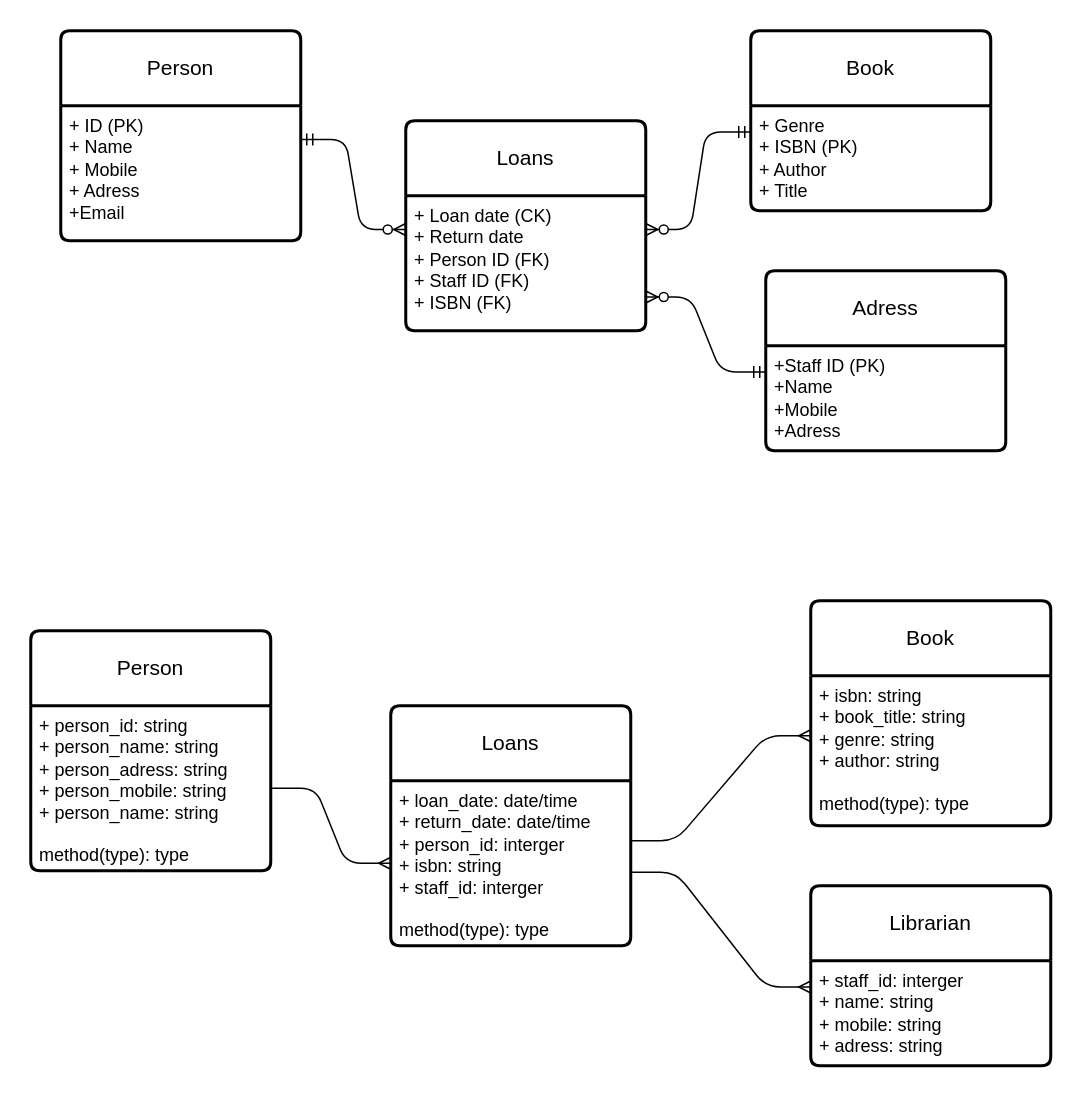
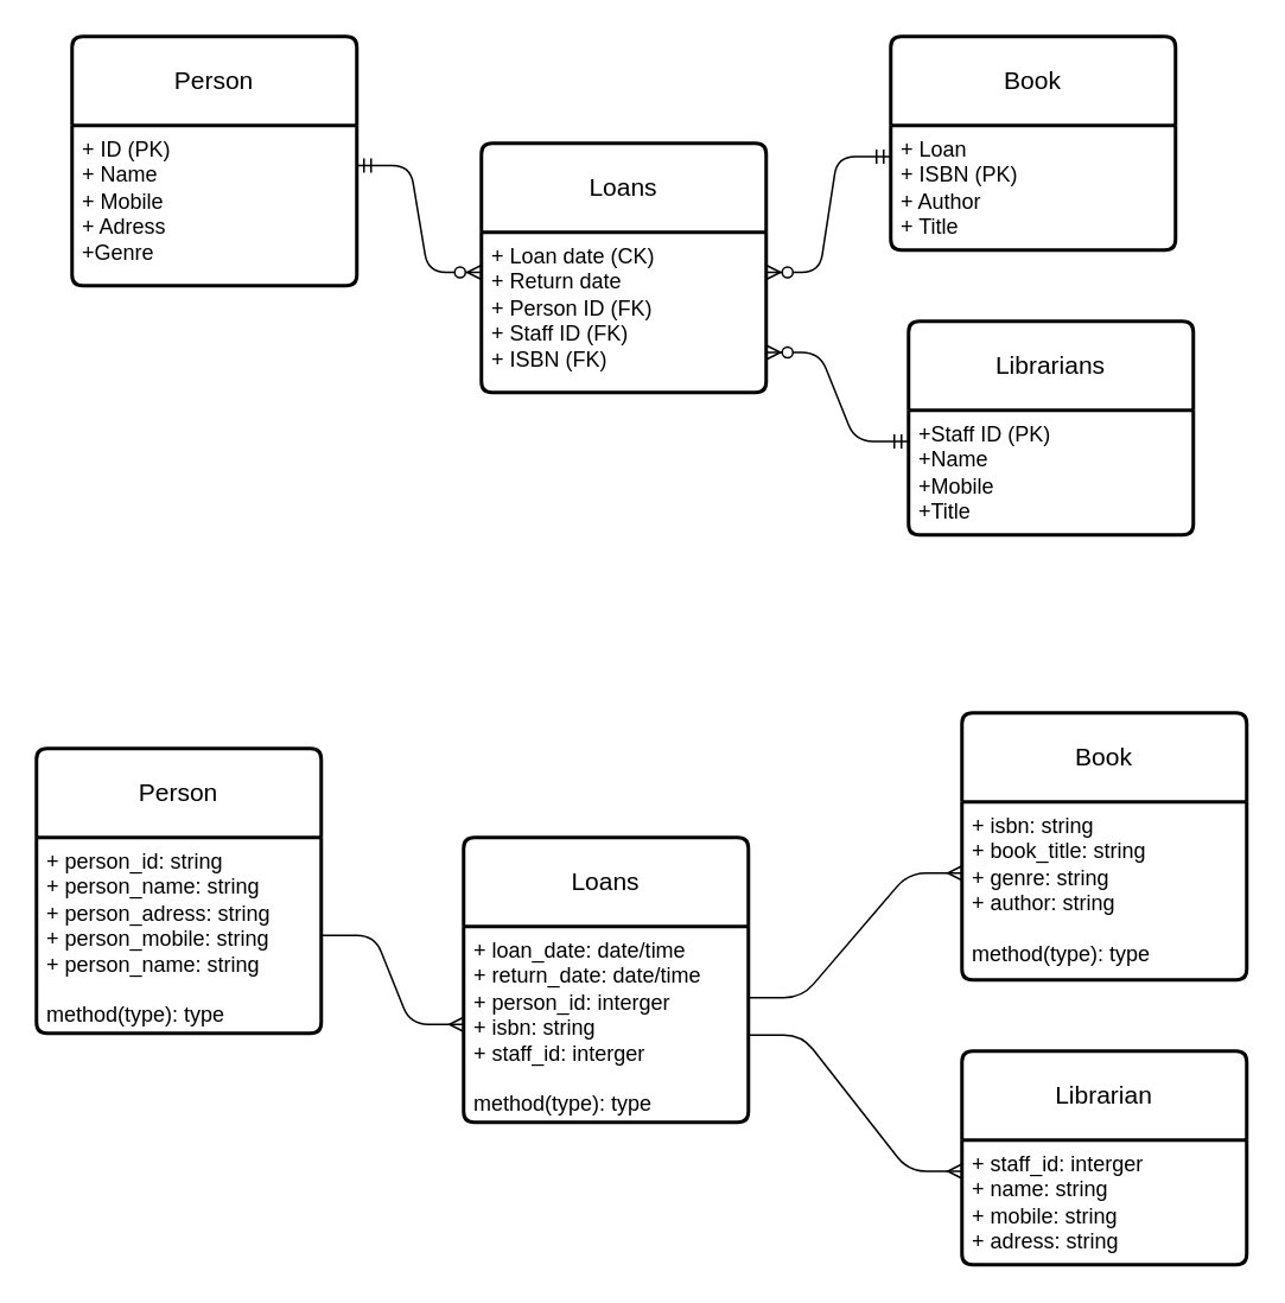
- <mxCell id="5" value="+ Genre&lt;br&gt;+ ISBN (PK)&lt;br&gt;+ Author&lt;div&gt;+ Title&lt;/div&gt;" style="align=left;strokeColor=none;fillColor=none;spacingLeft=4;fontSize=12;verticalAlign=top;resizable=0;rotatable=0;part=1;html=1;" vertex="1" parent="4"><mxGeometry y="50" width="160" height="70" as="geometry" /></mxCell>
+ <mxCell id="5" value="+ Loan&lt;br&gt;+ ISBN (PK)&lt;br&gt;+ Author&lt;div&gt;+ Title&lt;/div&gt;" style="align=left;strokeColor=none;fillColor=none;spacingLeft=4;fontSize=12;verticalAlign=top;resizable=0;rotatable=0;part=1;html=1;" vertex="1" parent="4"><mxGeometry y="50" width="160" height="70" as="geometry" /></mxCell>
- <mxCell id="3" value="+ ID (PK)&lt;br&gt;+ Name&lt;br&gt;+ Mobile&lt;div&gt;+ Adress&lt;/div&gt;&lt;div&gt;+Email&lt;/div&gt;" style="align=left;strokeColor=none;fillColor=none;spacingLeft=4;fontSize=12;verticalAlign=top;resizable=0;rotatable=0;part=1;html=1;" vertex="1" parent="2"><mxGeometry y="50" width="160" height="90" as="geometry" /></mxCell>
+ <mxCell id="3" value="+ ID (PK)&lt;br&gt;+ Name&lt;br&gt;+ Mobile&lt;div&gt;+ Adress&lt;/div&gt;&lt;div&gt;+Genre&lt;/div&gt;" style="align=left;strokeColor=none;fillColor=none;spacingLeft=4;fontSize=12;verticalAlign=top;resizable=0;rotatable=0;part=1;html=1;" vertex="1" parent="2"><mxGeometry y="50" width="160" height="90" as="geometry" /></mxCell>
- <mxCell id="10" value="Adress" style="swimlane;childLayout=stackLayout;horizontal=1;startSize=50;horizontalStack=0;rounded=1;fontSize=14;fontStyle=0;strokeWidth=2;resizeParent=0;resizeLast=1;shadow=0;dashed=0;align=center;arcSize=4;whiteSpace=wrap;html=1;" vertex="1" parent="1"><mxGeometry x="510" y="180" width="160" height="120" as="geometry" /></mxCell>
+ <mxCell id="10" value="Librarians" style="swimlane;childLayout=stackLayout;horizontal=1;startSize=50;horizontalStack=0;rounded=1;fontSize=14;fontStyle=0;strokeWidth=2;resizeParent=0;resizeLast=1;shadow=0;dashed=0;align=center;arcSize=4;whiteSpace=wrap;html=1;" vertex="1" parent="1"><mxGeometry x="510" y="180" width="160" height="120" as="geometry" /></mxCell>
- <mxCell id="11" value="+Staff ID (PK)&lt;br&gt;+Name&lt;br&gt;+Mobile&lt;div&gt;+Adress&lt;/div&gt;" style="align=left;strokeColor=none;fillColor=none;spacingLeft=4;fontSize=12;verticalAlign=top;resizable=0;rotatable=0;part=1;html=1;" vertex="1" parent="10"><mxGeometry y="50" width="160" height="70" as="geometry" /></mxCell>
+ <mxCell id="11" value="+Staff ID (PK)&lt;br&gt;+Name&lt;br&gt;+Mobile&lt;div&gt;+Title&lt;/div&gt;" style="align=left;strokeColor=none;fillColor=none;spacingLeft=4;fontSize=12;verticalAlign=top;resizable=0;rotatable=0;part=1;html=1;" vertex="1" parent="10"><mxGeometry y="50" width="160" height="70" as="geometry" /></mxCell>
